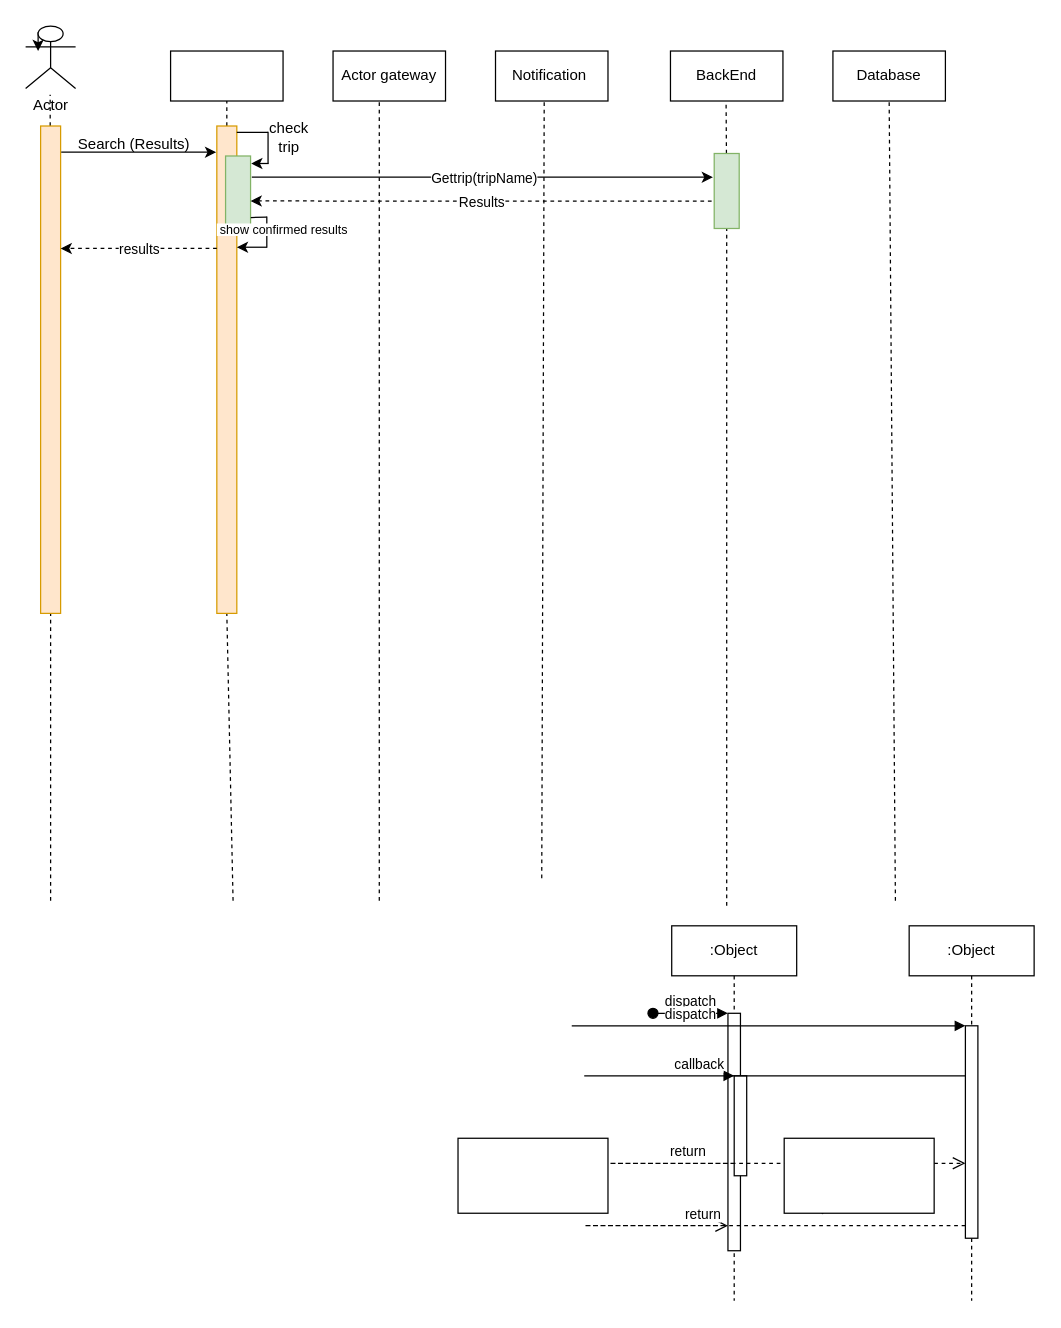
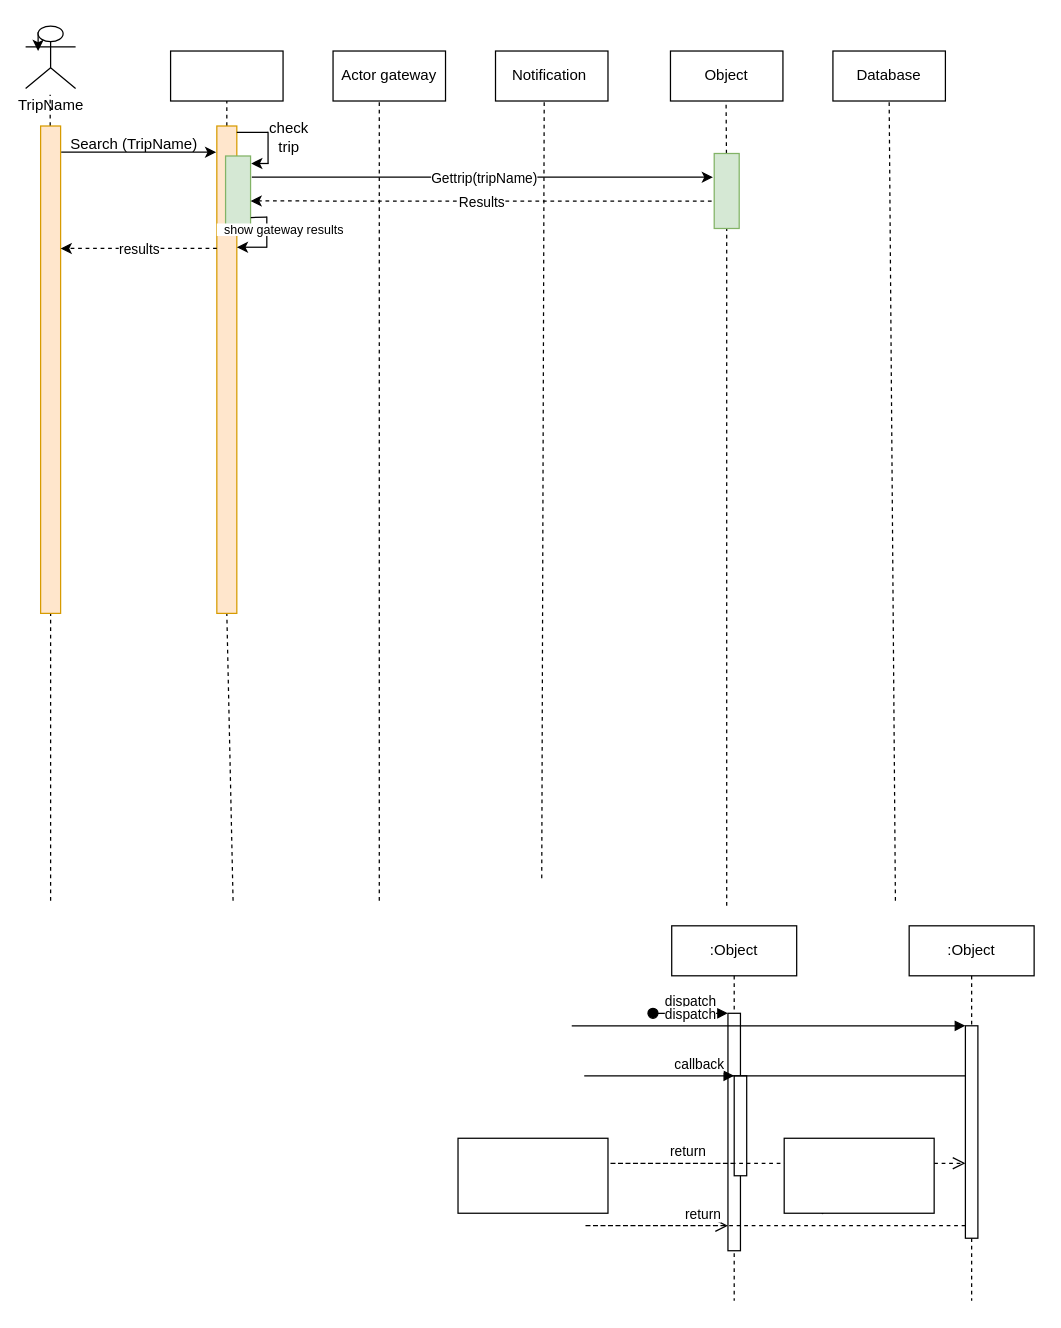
- <mxCell id="30" value="BackEnd" style="text;html=1;align=center;verticalAlign=middle;whiteSpace=wrap;rounded=0;" vertex="1" parent="1"><mxGeometry x="536" y="40" width="90" height="40" as="geometry" /></mxCell>
+ <mxCell id="30" value="Object" style="text;html=1;align=center;verticalAlign=middle;whiteSpace=wrap;rounded=0;" vertex="1" parent="1"><mxGeometry x="536" y="40" width="90" height="40" as="geometry" /></mxCell>
- <mxCell id="15" value="Actor" style="shape=umlActor;verticalLabelPosition=bottom;verticalAlign=top;html=1;outlineConnect=0;" vertex="1" parent="1"><mxGeometry x="20" y="20" width="40" height="50" as="geometry" /></mxCell>
+ <mxCell id="15" value="TripName" style="shape=umlActor;verticalLabelPosition=bottom;verticalAlign=top;html=1;outlineConnect=0;" vertex="1" parent="1"><mxGeometry x="20" y="20" width="40" height="50" as="geometry" /></mxCell>
- <mxCell id="39" value="&lt;font style=&quot;font-size: 12px;&quot;&gt;Search (Results)&lt;/font&gt;" style="text;html=1;align=center;verticalAlign=middle;whiteSpace=wrap;rounded=0;" vertex="1" parent="1"><mxGeometry x="52" y="100" width="110" height="30" as="geometry" /></mxCell>
+ <mxCell id="39" value="&lt;font style=&quot;font-size: 12px;&quot;&gt;Search (TripName)&lt;/font&gt;" style="text;html=1;align=center;verticalAlign=middle;whiteSpace=wrap;rounded=0;" vertex="1" parent="1"><mxGeometry x="52" y="100" width="110" height="30" as="geometry" /></mxCell>
- <mxCell id="50" value="show confirmed results" style="text;html=1;align=center;verticalAlign=middle;whiteSpace=wrap;rounded=0;fontSize=10;fillColor=default;" vertex="1" parent="1"><mxGeometry x="173" y="178" width="108" height="10" as="geometry" /></mxCell>
+ <mxCell id="50" value="show gateway results" style="text;html=1;align=center;verticalAlign=middle;whiteSpace=wrap;rounded=0;fontSize=10;fillColor=default;" vertex="1" parent="1"><mxGeometry x="173" y="178" width="108" height="10" as="geometry" /></mxCell>
